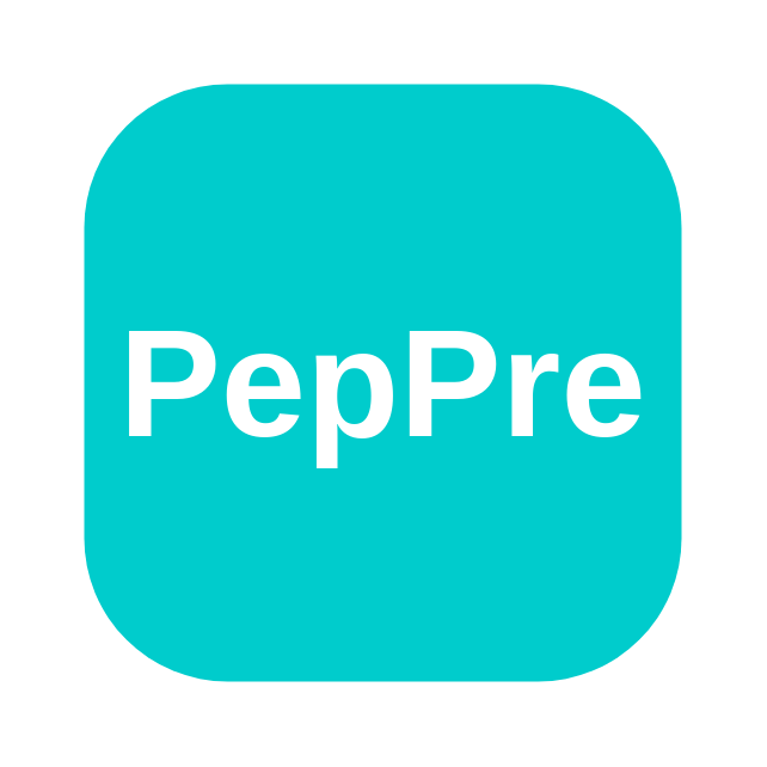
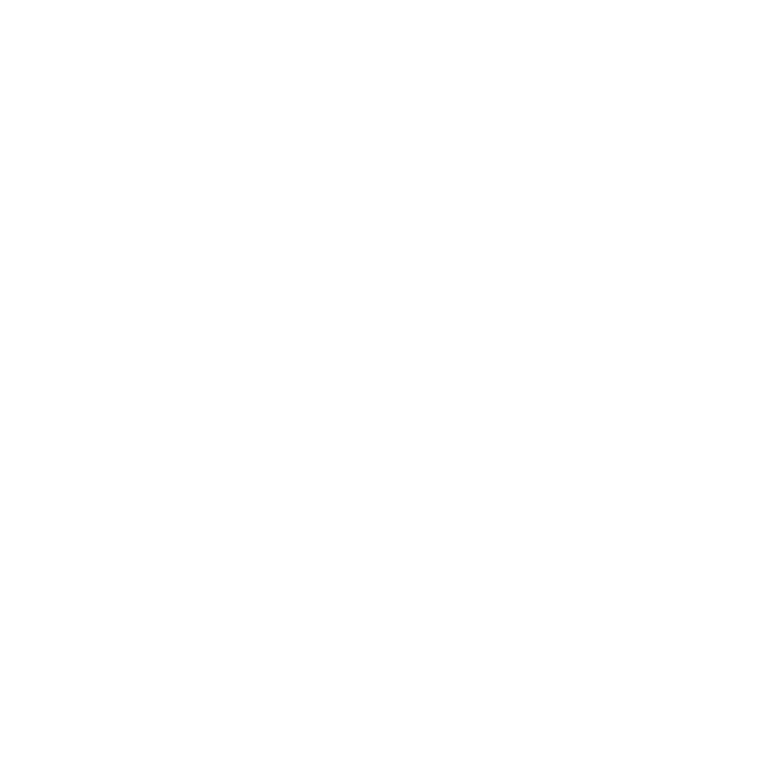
- <mxCell id="3" value="&lt;font style=&quot;&quot; color=&quot;#ffffff&quot;&gt;&lt;b style=&quot;&quot;&gt;&lt;span style=&quot;font-size: 128px;&quot;&gt;PepPre&lt;/span&gt;&lt;br&gt;&lt;/b&gt;&lt;/font&gt;" style="rounded=1;whiteSpace=wrap;html=1;fillColor=#00CCCC;arcSize=24;strokeColor=none;strokeWidth=0;" parent="1" vertex="1"><mxGeometry x="70" y="70" width="500" height="500" as="geometry" /></mxCell>
